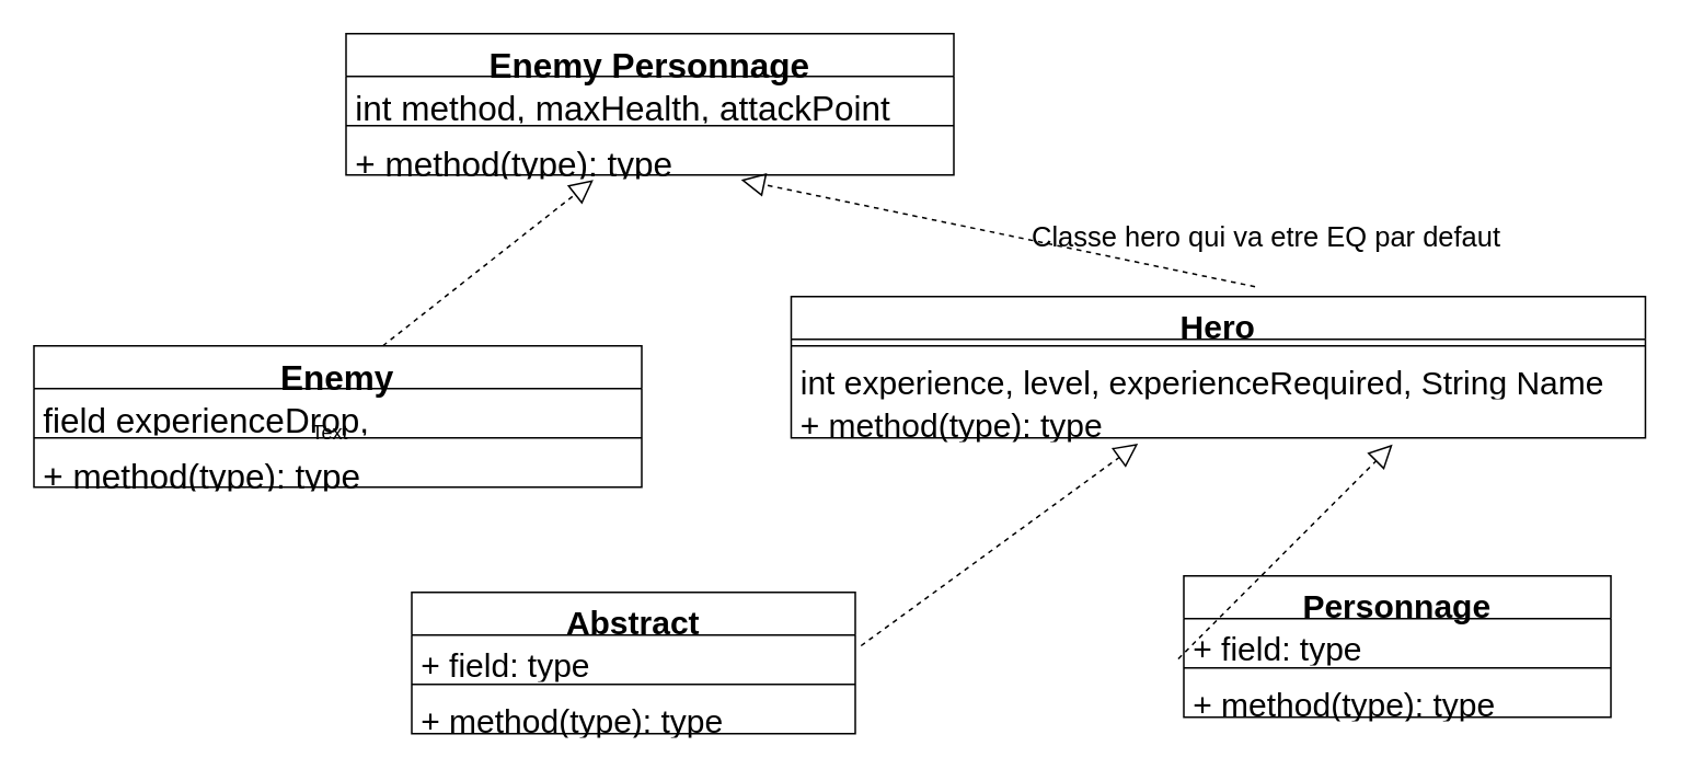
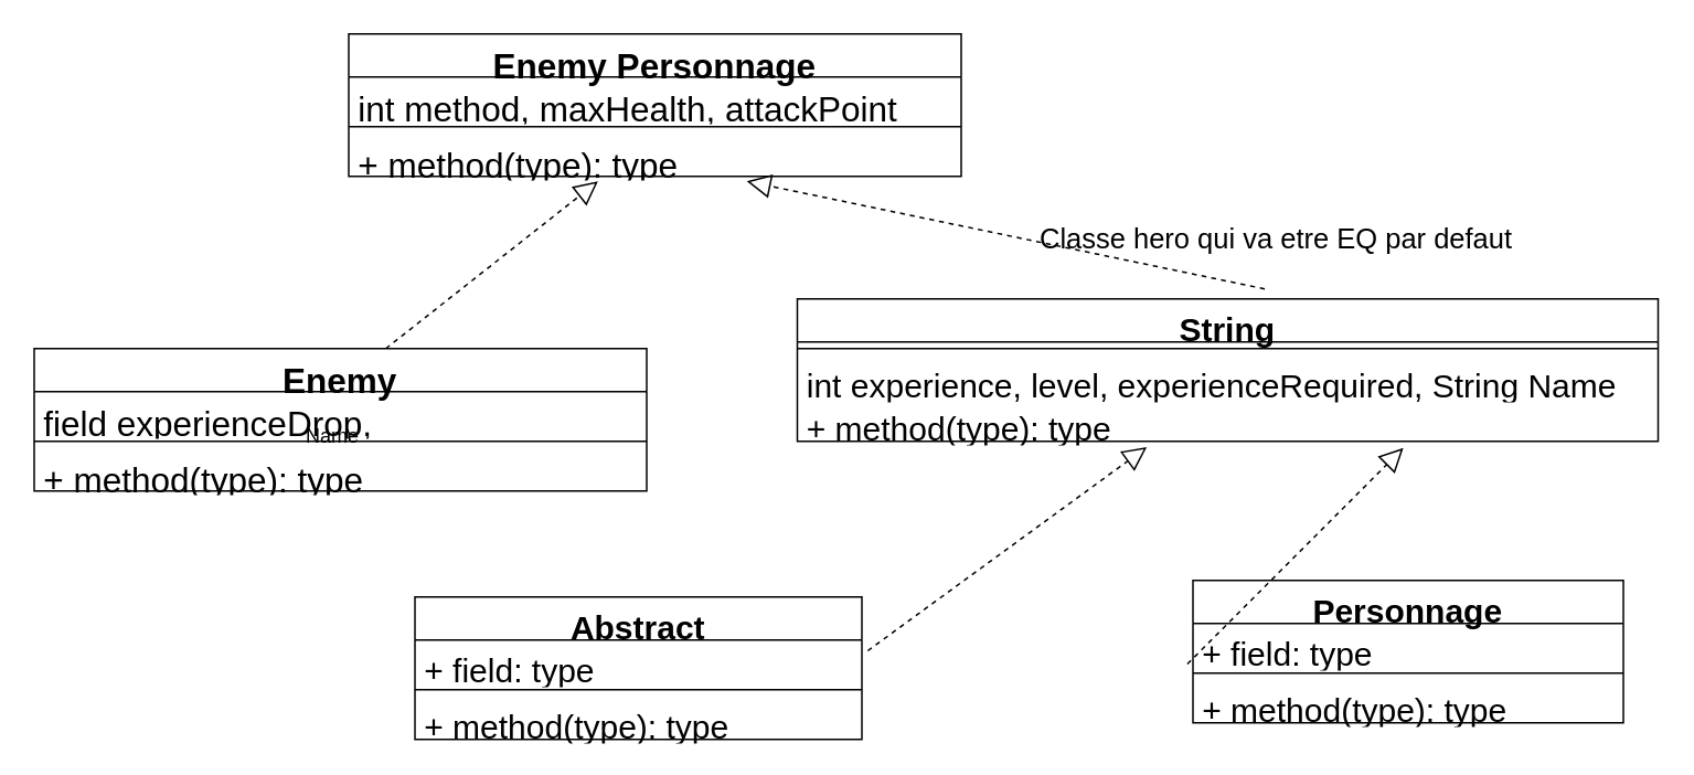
- <mxCell id="10" value="Hero" style="swimlane;fontStyle=1;align=center;verticalAlign=top;childLayout=stackLayout;horizontal=1;startSize=26;horizontalStack=0;resizeParent=1;resizeParentMax=0;resizeLast=0;collapsible=1;marginBottom=0;whiteSpace=wrap;html=1;fontSize=20;" vertex="1" parent="1"><mxGeometry x="481" y="180" width="520" height="86" as="geometry" /></mxCell>
+ <mxCell id="10" value="String" style="swimlane;fontStyle=1;align=center;verticalAlign=top;childLayout=stackLayout;horizontal=1;startSize=26;horizontalStack=0;resizeParent=1;resizeParentMax=0;resizeLast=0;collapsible=1;marginBottom=0;whiteSpace=wrap;html=1;fontSize=20;" vertex="1" parent="1"><mxGeometry x="481" y="180" width="520" height="86" as="geometry" /></mxCell>
- <mxCell id="27" value="Text" style="text;html=1;align=center;verticalAlign=middle;resizable=0;points=[];autosize=1;strokeColor=none;fillColor=none;" vertex="1" parent="1"><mxGeometry x="175" y="248" width="50" height="30" as="geometry" /></mxCell>
+ <mxCell id="27" value="Name" style="text;html=1;align=center;verticalAlign=middle;resizable=0;points=[];autosize=1;strokeColor=none;fillColor=none;" vertex="1" parent="1"><mxGeometry x="175" y="248" width="50" height="30" as="geometry" /></mxCell>
